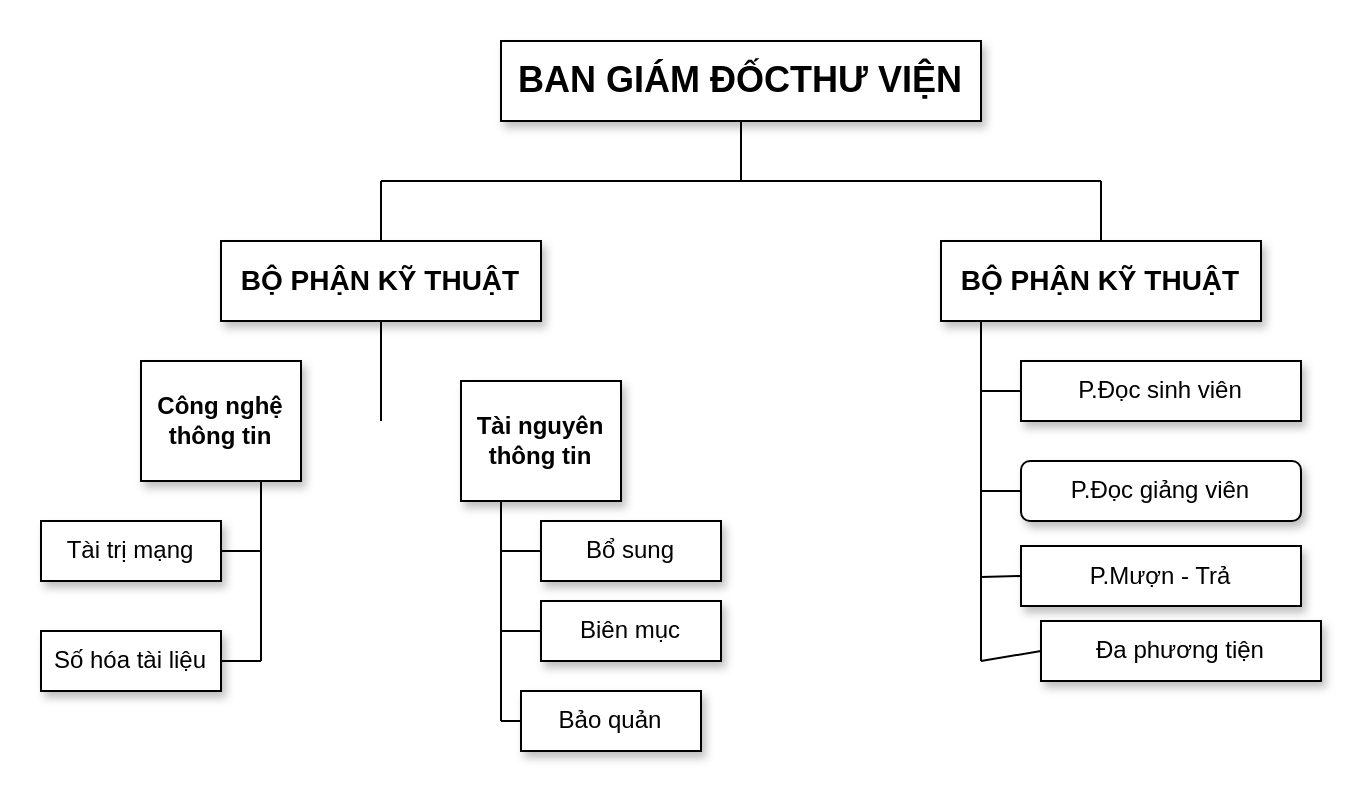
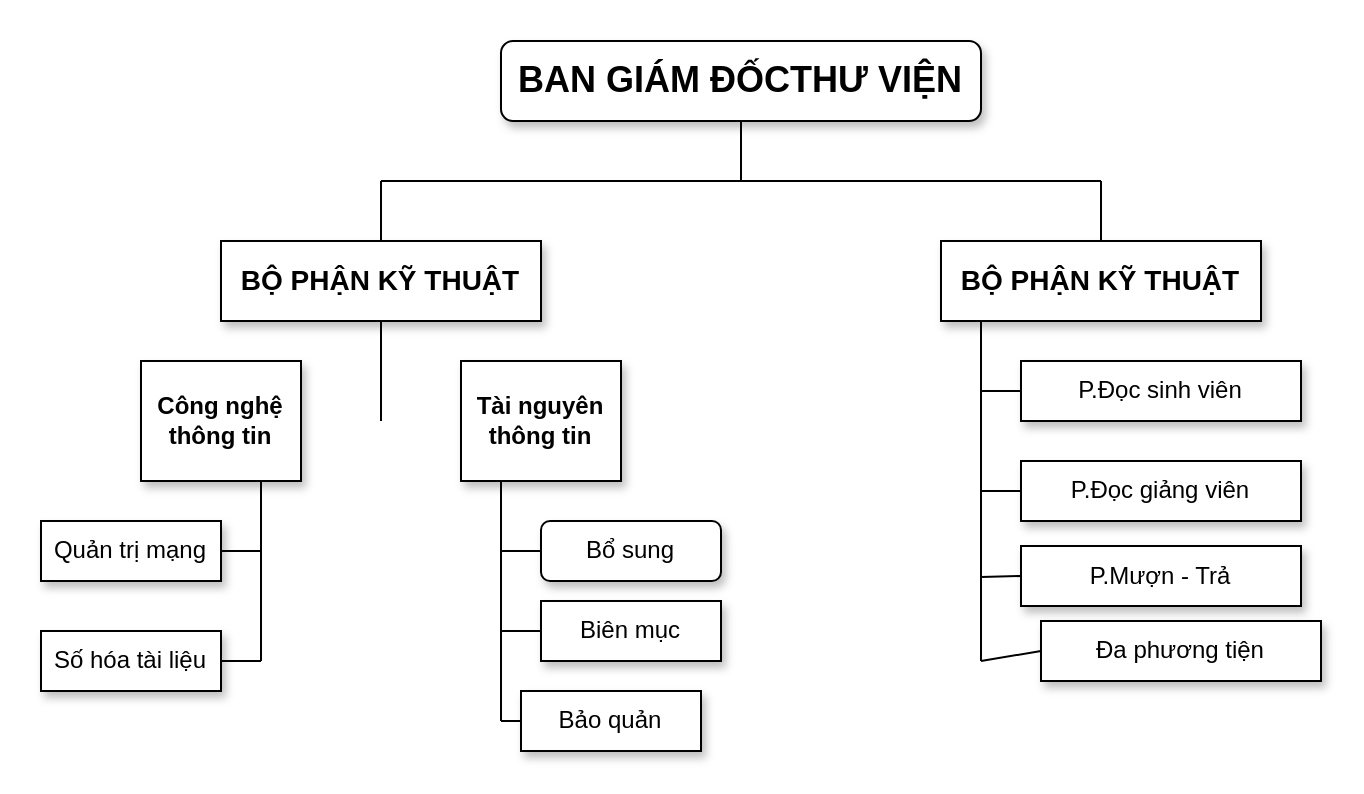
- <mxCell id="2" value="&lt;b&gt;&lt;font style=&quot;font-size: 18px&quot;&gt;BAN GIÁM ĐỐCTHƯ VIỆN&lt;/font&gt;&lt;/b&gt;&lt;br&gt;" style="rounded=0;whiteSpace=wrap;html=1;shadow=1;" vertex="1" parent="1"><mxGeometry x="250" y="20" width="240" height="40" as="geometry" /></mxCell>
+ <mxCell id="2" value="&lt;b&gt;&lt;font style=&quot;font-size: 18px&quot;&gt;BAN GIÁM ĐỐCTHƯ VIỆN&lt;/font&gt;&lt;/b&gt;&lt;br&gt;" style="whiteSpace=wrap;html=1;shadow=1;rounded=1;" vertex="1" parent="1"><mxGeometry x="250" y="20" width="240" height="40" as="geometry" /></mxCell>
- <mxCell id="6" value="&lt;b&gt;Tài nguyên thông tin&lt;/b&gt;" style="rounded=0;whiteSpace=wrap;html=1;shadow=1;" vertex="1" parent="1"><mxGeometry x="230" y="190" width="80" height="60" as="geometry" /></mxCell>
+ <mxCell id="6" value="&lt;b&gt;Tài nguyên thông tin&lt;/b&gt;" style="rounded=0;whiteSpace=wrap;html=1;shadow=1;" vertex="1" parent="1"><mxGeometry x="230" y="180" width="80" height="60" as="geometry" /></mxCell>
- <mxCell id="14" value="P.Đọc giảng viên" style="whiteSpace=wrap;html=1;shadow=1;rounded=1;" vertex="1" parent="1"><mxGeometry x="510" y="230" width="140" height="30" as="geometry" /></mxCell>
+ <mxCell id="14" value="P.Đọc giảng viên" style="rounded=0;whiteSpace=wrap;html=1;shadow=1;" vertex="1" parent="1"><mxGeometry x="510" y="230" width="140" height="30" as="geometry" /></mxCell>
- <mxCell id="7" value="Tài trị mạng" style="rounded=0;whiteSpace=wrap;html=1;shadow=1;" vertex="1" parent="1"><mxGeometry x="20" y="260" width="90" height="30" as="geometry" /></mxCell>
+ <mxCell id="7" value="Quản trị mạng" style="rounded=0;whiteSpace=wrap;html=1;shadow=1;" vertex="1" parent="1"><mxGeometry x="20" y="260" width="90" height="30" as="geometry" /></mxCell>
- <mxCell id="11" value="Bổ sung" style="rounded=0;whiteSpace=wrap;html=1;shadow=1;" vertex="1" parent="1"><mxGeometry x="270" y="260" width="90" height="30" as="geometry" /></mxCell>
+ <mxCell id="11" value="Bổ sung" style="whiteSpace=wrap;html=1;shadow=1;rounded=1;" vertex="1" parent="1"><mxGeometry x="270" y="260" width="90" height="30" as="geometry" /></mxCell>
